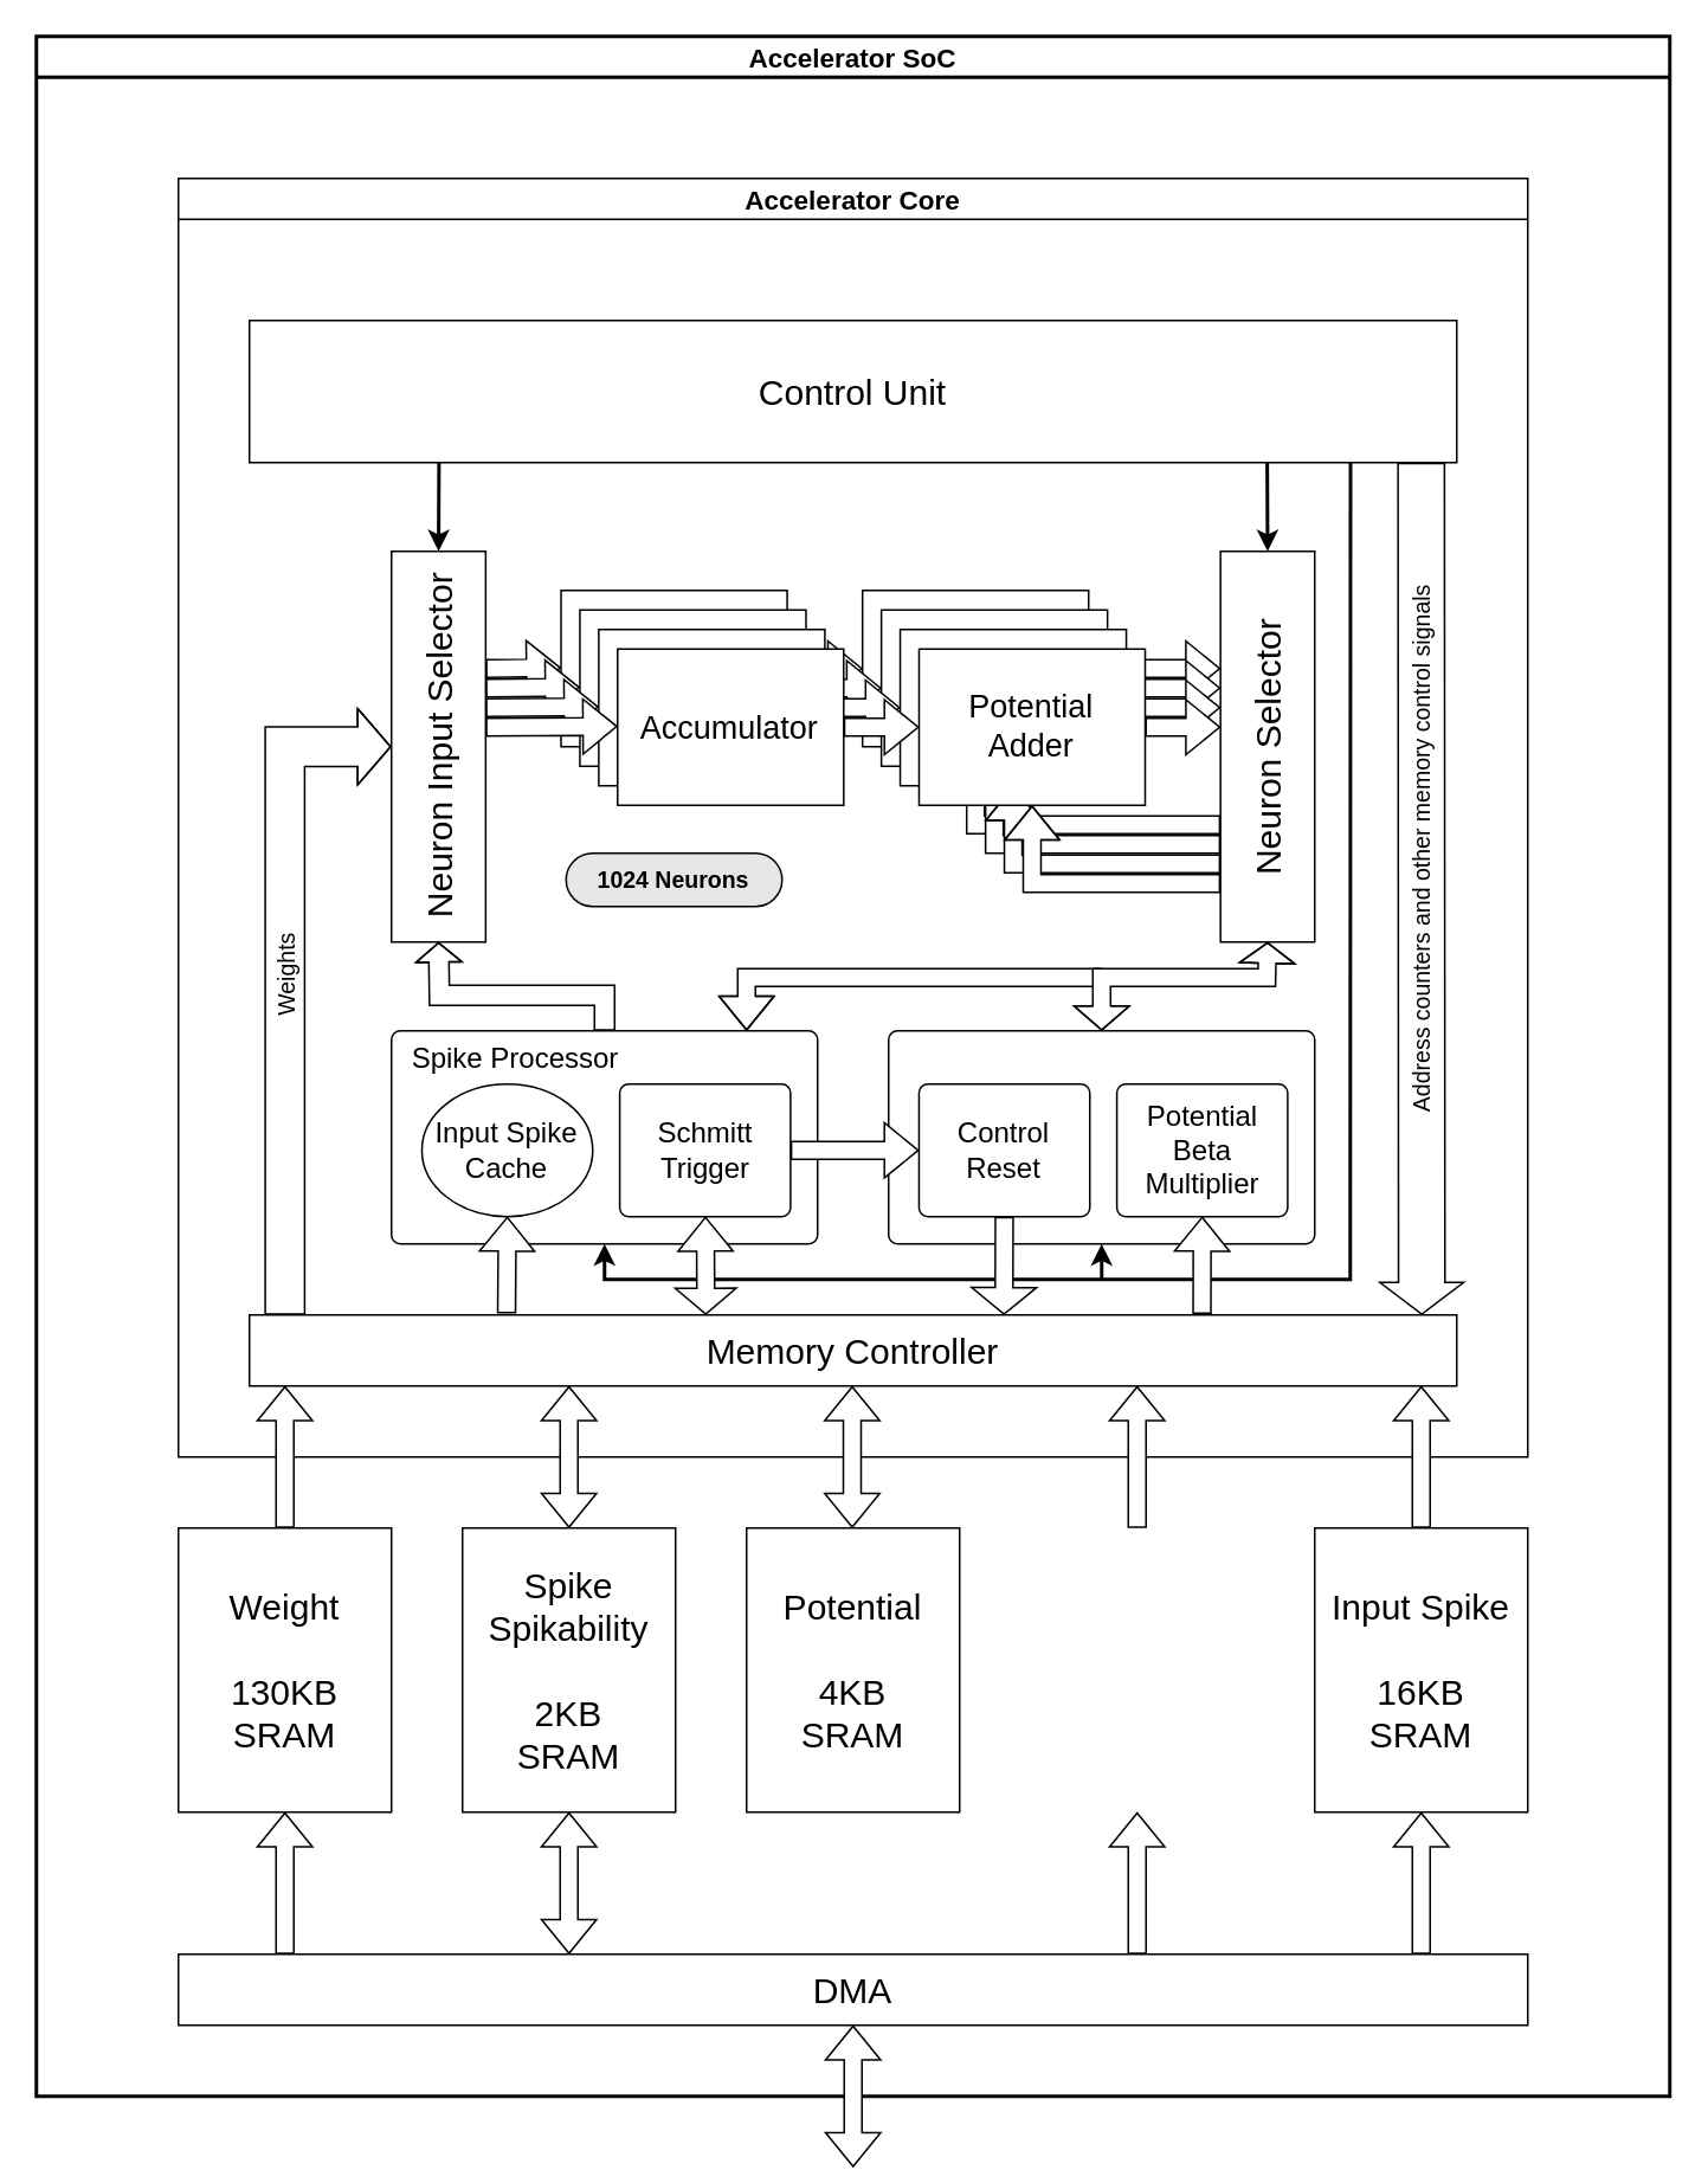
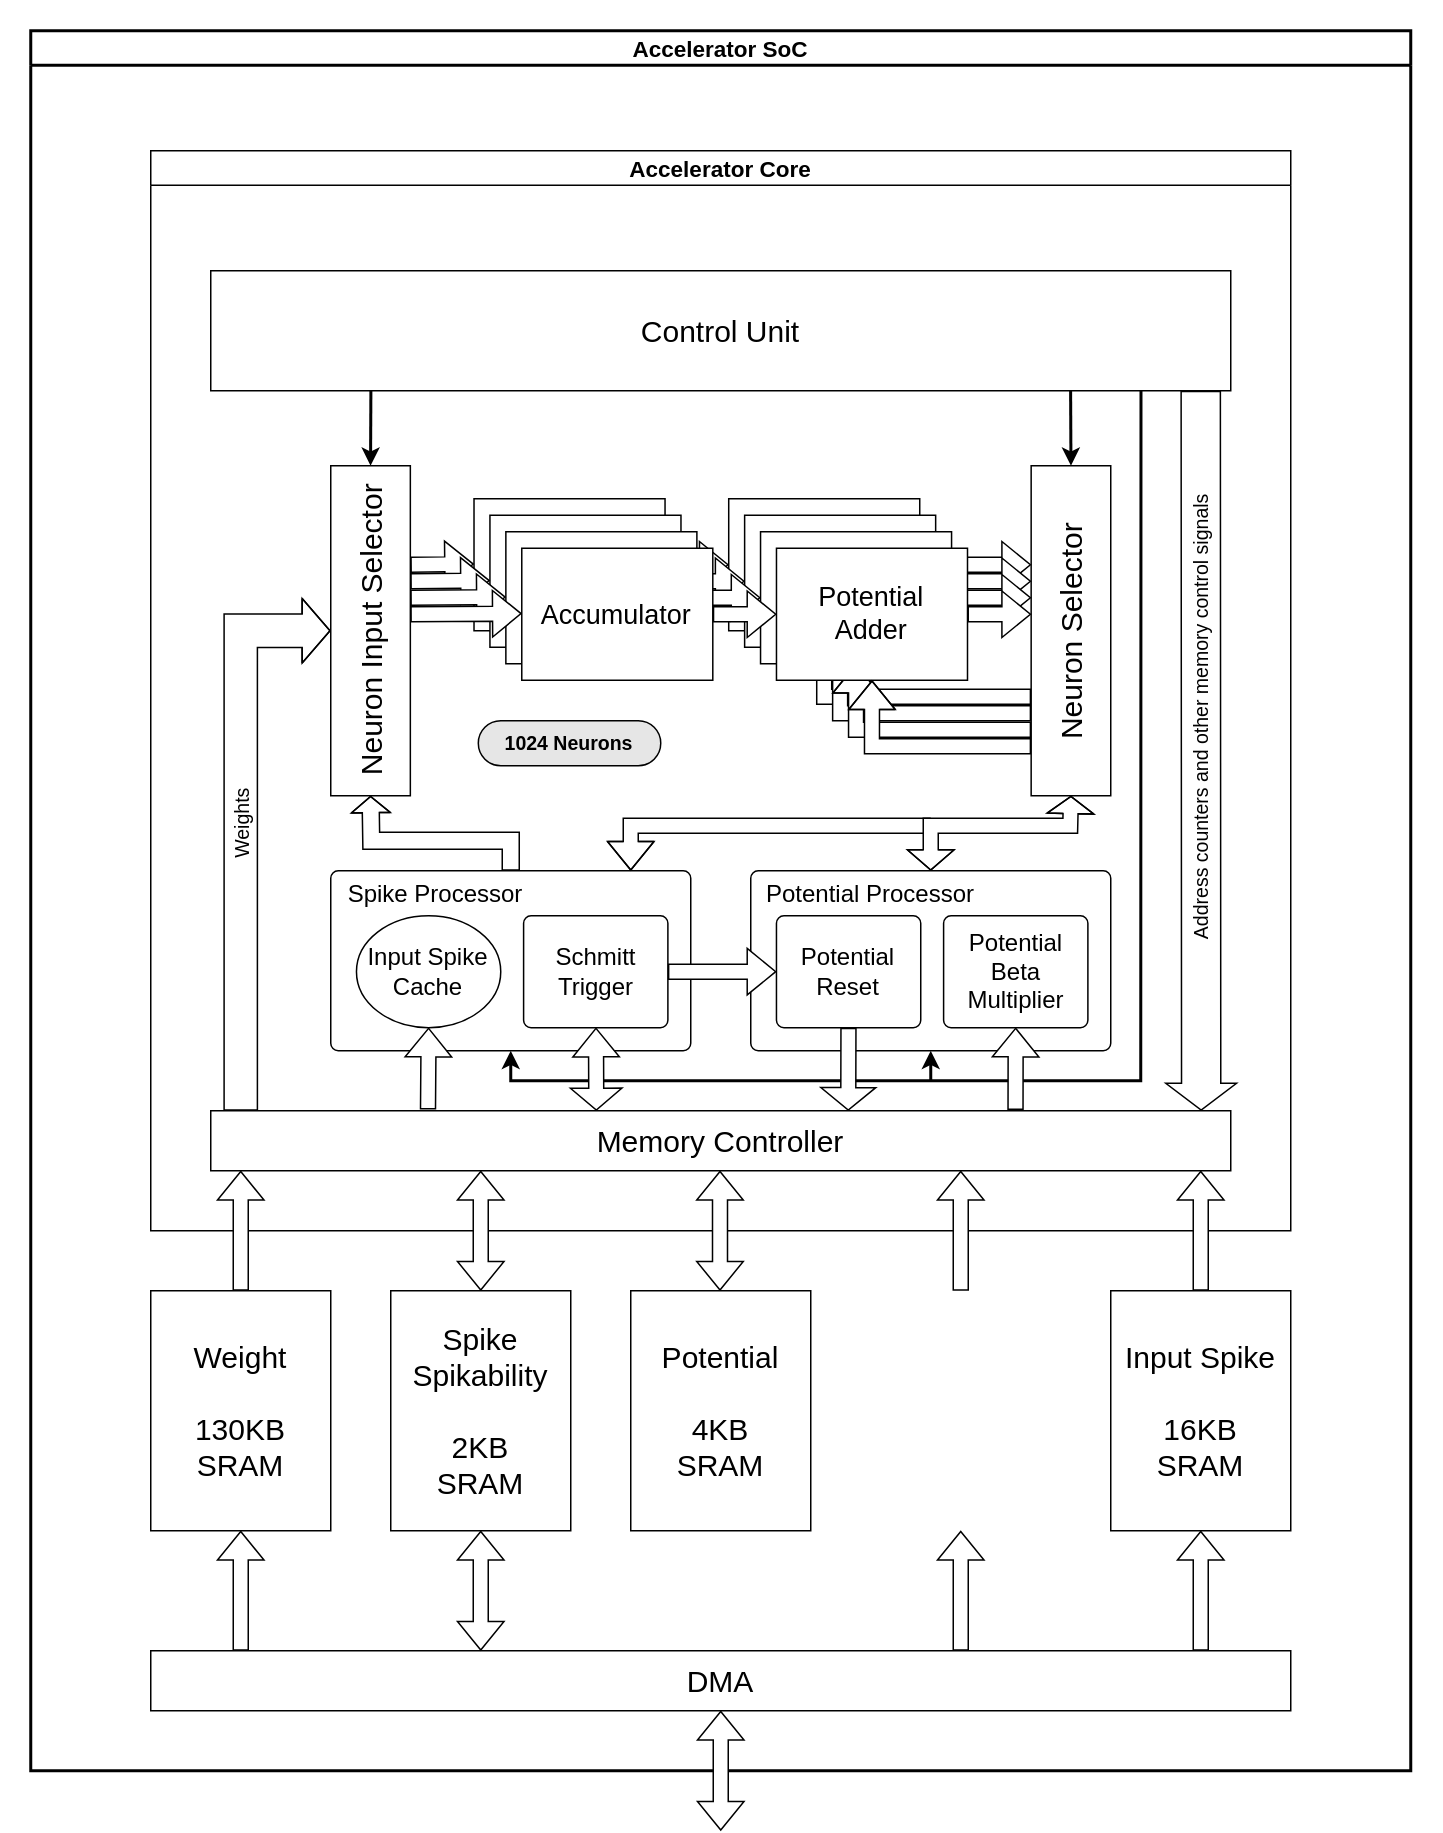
+ <mxCell id="43" value="Potential Processor" style="html=1;shape=mxgraph.er.anchor;whiteSpace=wrap;labelBackgroundColor=none;labelBorderColor=none;strokeColor=default;strokeWidth=1;fontSize=16;fillColor=default;" vertex="1" parent="40"><mxGeometry width="160" height="30" as="geometry" /></mxCell>
- <mxCell id="42" value="&lt;div&gt;Control &lt;br&gt;&lt;/div&gt;&lt;div&gt;Reset&lt;br&gt;&lt;/div&gt;" style="rounded=1;absoluteArcSize=1;html=1;arcSize=10;whiteSpace=wrap;points=[];strokeColor=inherit;fillColor=inherit;labelBackgroundColor=none;labelBorderColor=none;strokeWidth=1;fontSize=16;" vertex="1" parent="40"><mxGeometry x="17.143" y="30" width="96.189" height="74.588" as="geometry" /></mxCell>
+ <mxCell id="42" value="&lt;div&gt;Potential &lt;br&gt;&lt;/div&gt;&lt;div&gt;Reset&lt;br&gt;&lt;/div&gt;" style="rounded=1;absoluteArcSize=1;html=1;arcSize=10;whiteSpace=wrap;points=[];strokeColor=inherit;fillColor=inherit;labelBackgroundColor=none;labelBorderColor=none;strokeWidth=1;fontSize=16;" vertex="1" parent="40"><mxGeometry x="17.143" y="30" width="96.189" height="74.588" as="geometry" /></mxCell>
